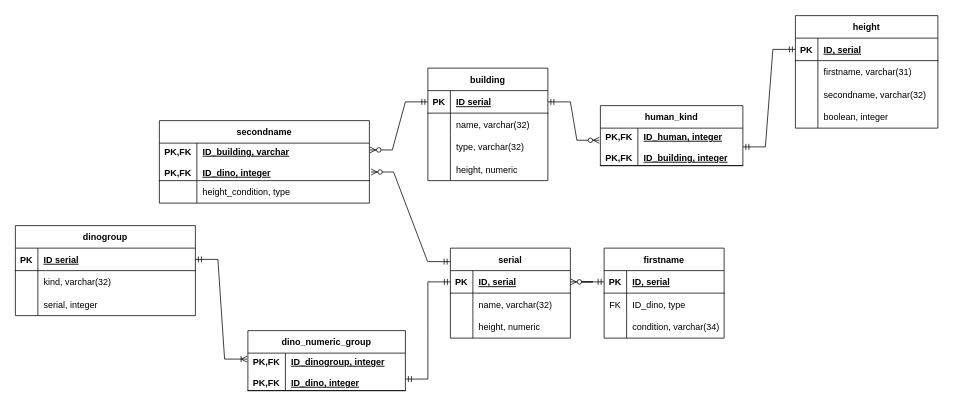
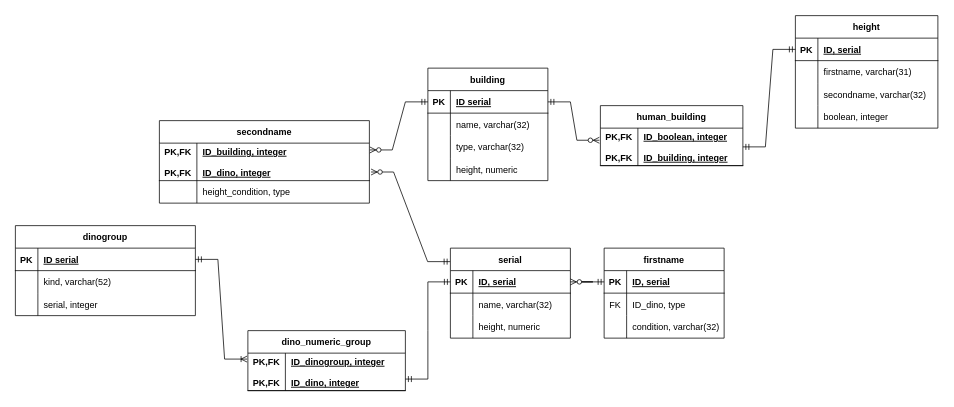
- <mxCell id="68" value="human_kind" style="shape=table;startSize=30;container=1;collapsible=1;childLayout=tableLayout;fixedRows=1;rowLines=0;fontStyle=1;align=center;resizeLast=1;" vertex="1" parent="1"><mxGeometry x="800" y="140" width="190" height="80" as="geometry" /></mxCell>
+ <mxCell id="68" value="human_building" style="shape=table;startSize=30;container=1;collapsible=1;childLayout=tableLayout;fixedRows=1;rowLines=0;fontStyle=1;align=center;resizeLast=1;" vertex="1" parent="1"><mxGeometry x="800" y="140" width="190" height="80" as="geometry" /></mxCell>
- <mxCell id="71" value="ID_human, integer&#10;&#10;ID_building, integer" style="shape=partialRectangle;connectable=0;fillColor=none;top=0;left=0;bottom=0;right=0;align=left;spacingLeft=6;fontStyle=5;overflow=hidden;" vertex="1" parent="69"><mxGeometry x="50" width="140" height="50" as="geometry"><mxRectangle width="140" height="50" as="alternateBounds" /></mxGeometry></mxCell>
+ <mxCell id="71" value="ID_boolean, integer&#10;&#10;ID_building, integer" style="shape=partialRectangle;connectable=0;fillColor=none;top=0;left=0;bottom=0;right=0;align=left;spacingLeft=6;fontStyle=5;overflow=hidden;" vertex="1" parent="69"><mxGeometry x="50" width="140" height="50" as="geometry"><mxRectangle width="140" height="50" as="alternateBounds" /></mxGeometry></mxCell>
- <mxCell id="61" value="ID_building, varchar&#10;&#10;ID_dino, integer" style="shape=partialRectangle;connectable=0;fillColor=none;top=0;left=0;bottom=0;right=0;align=left;spacingLeft=6;fontStyle=5;overflow=hidden;" parent="59" vertex="1"><mxGeometry x="50" width="230" height="50" as="geometry"><mxRectangle width="230" height="50" as="alternateBounds" /></mxGeometry></mxCell>
+ <mxCell id="61" value="ID_building, integer&#10;&#10;ID_dino, integer" style="shape=partialRectangle;connectable=0;fillColor=none;top=0;left=0;bottom=0;right=0;align=left;spacingLeft=6;fontStyle=5;overflow=hidden;" parent="59" vertex="1"><mxGeometry x="50" width="230" height="50" as="geometry"><mxRectangle width="230" height="50" as="alternateBounds" /></mxGeometry></mxCell>
- <mxCell id="44" value="kind, varchar(32)" style="shape=partialRectangle;connectable=0;fillColor=none;top=0;left=0;bottom=0;right=0;align=left;spacingLeft=6;overflow=hidden;" parent="42" vertex="1"><mxGeometry x="30" width="210" height="30" as="geometry"><mxRectangle width="210" height="30" as="alternateBounds" /></mxGeometry></mxCell>
+ <mxCell id="44" value="kind, varchar(52)" style="shape=partialRectangle;connectable=0;fillColor=none;top=0;left=0;bottom=0;right=0;align=left;spacingLeft=6;overflow=hidden;" parent="42" vertex="1"><mxGeometry x="30" width="210" height="30" as="geometry"><mxRectangle width="210" height="30" as="alternateBounds" /></mxGeometry></mxCell>
- <mxCell id="57" value="condition, varchar(34)" style="shape=partialRectangle;connectable=0;fillColor=none;top=0;left=0;bottom=0;right=0;align=left;spacingLeft=6;overflow=hidden;" parent="55" vertex="1"><mxGeometry x="30" width="130" height="30" as="geometry"><mxRectangle width="130" height="30" as="alternateBounds" /></mxGeometry></mxCell>
+ <mxCell id="57" value="condition, varchar(32)" style="shape=partialRectangle;connectable=0;fillColor=none;top=0;left=0;bottom=0;right=0;align=left;spacingLeft=6;overflow=hidden;" parent="55" vertex="1"><mxGeometry x="30" width="130" height="30" as="geometry"><mxRectangle width="130" height="30" as="alternateBounds" /></mxGeometry></mxCell>
